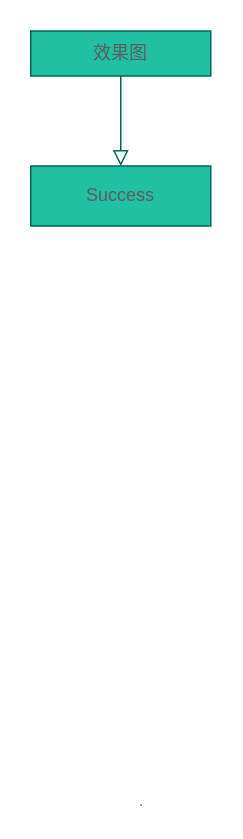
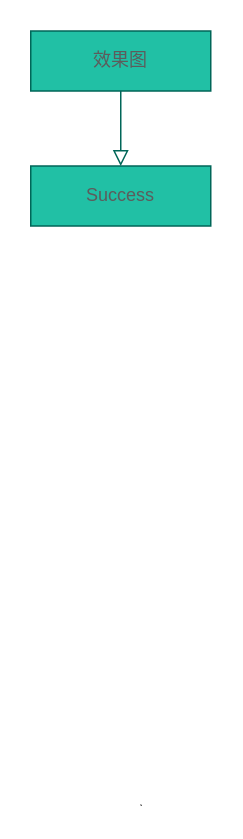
- <mxCell id="3" value="效果图" style="rounded=0;whiteSpace=wrap;html=1;fontSize=12;glass=0;strokeWidth=1;shadow=0;fillColor=#21C0A5;strokeColor=#006658;fontColor=#5C5C5C;" parent="1" vertex="1"><mxGeometry x="20" y="20" width="120" height="30" as="geometry" /></mxCell>
+ <mxCell id="3" value="效果图" style="rounded=0;whiteSpace=wrap;html=1;fontSize=12;glass=0;strokeWidth=1;shadow=0;fillColor=#21C0A5;strokeColor=#006658;fontColor=#5C5C5C;" parent="1" vertex="1"><mxGeometry x="20" y="20" width="120" height="40" as="geometry" /></mxCell>
